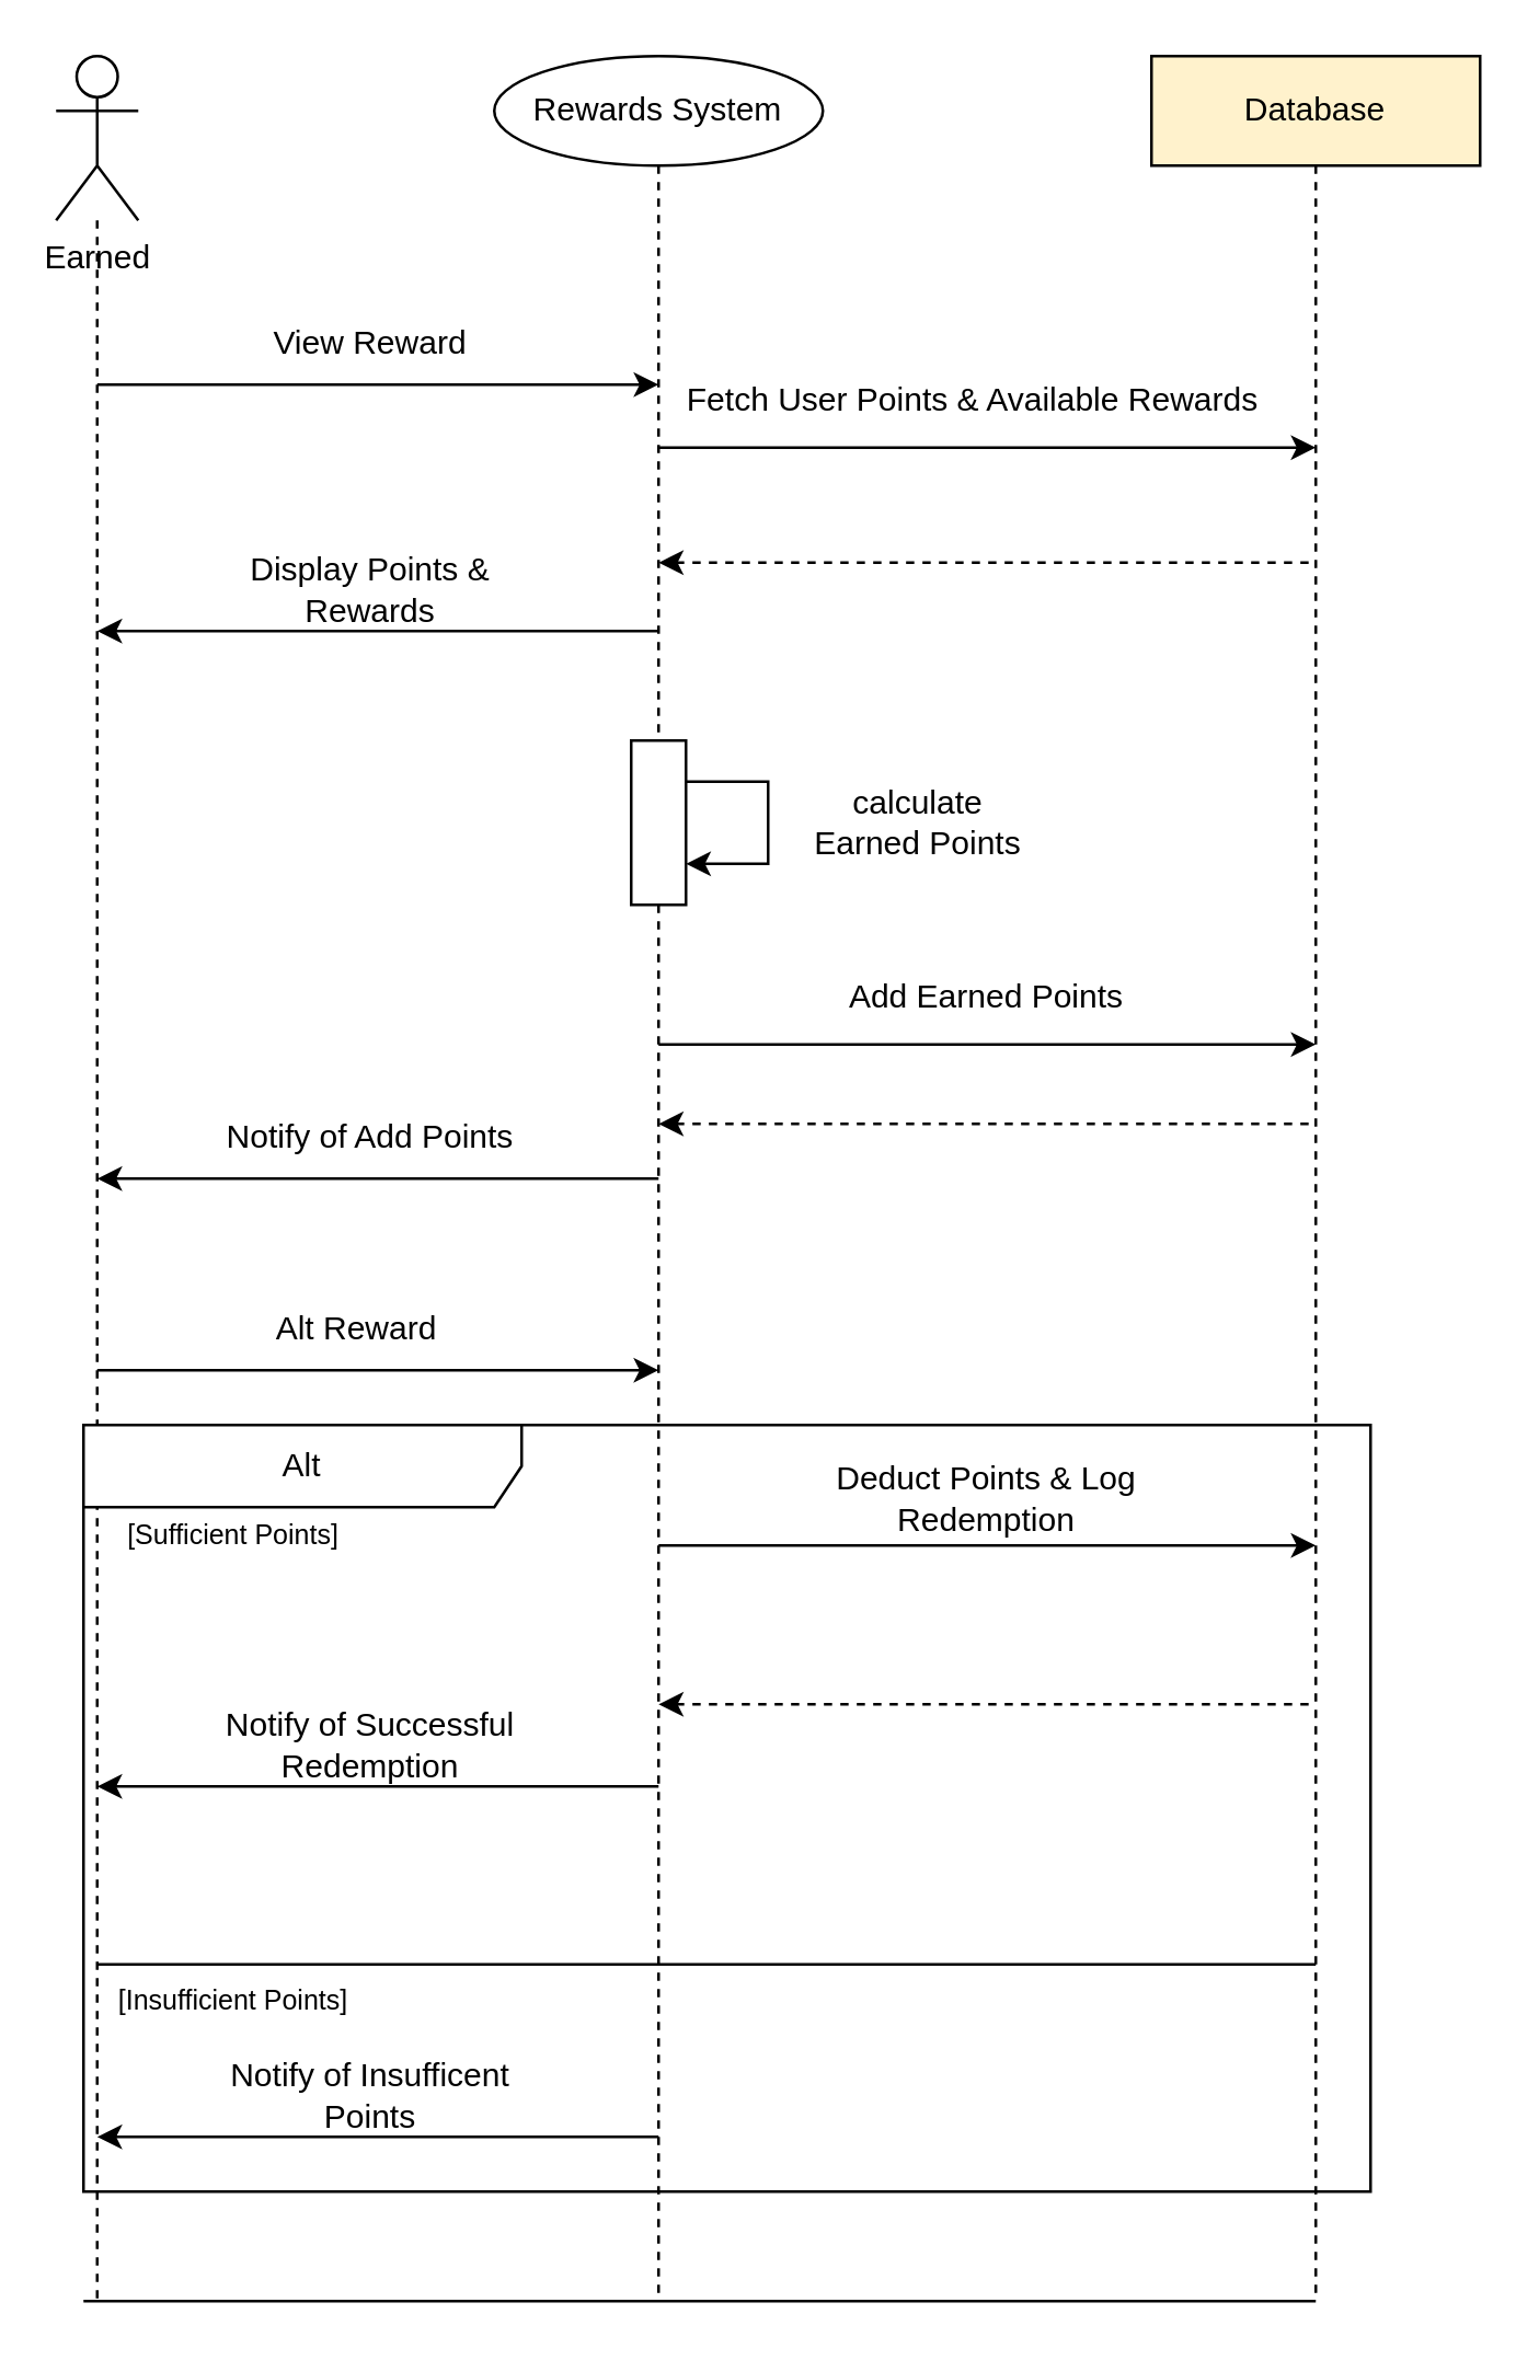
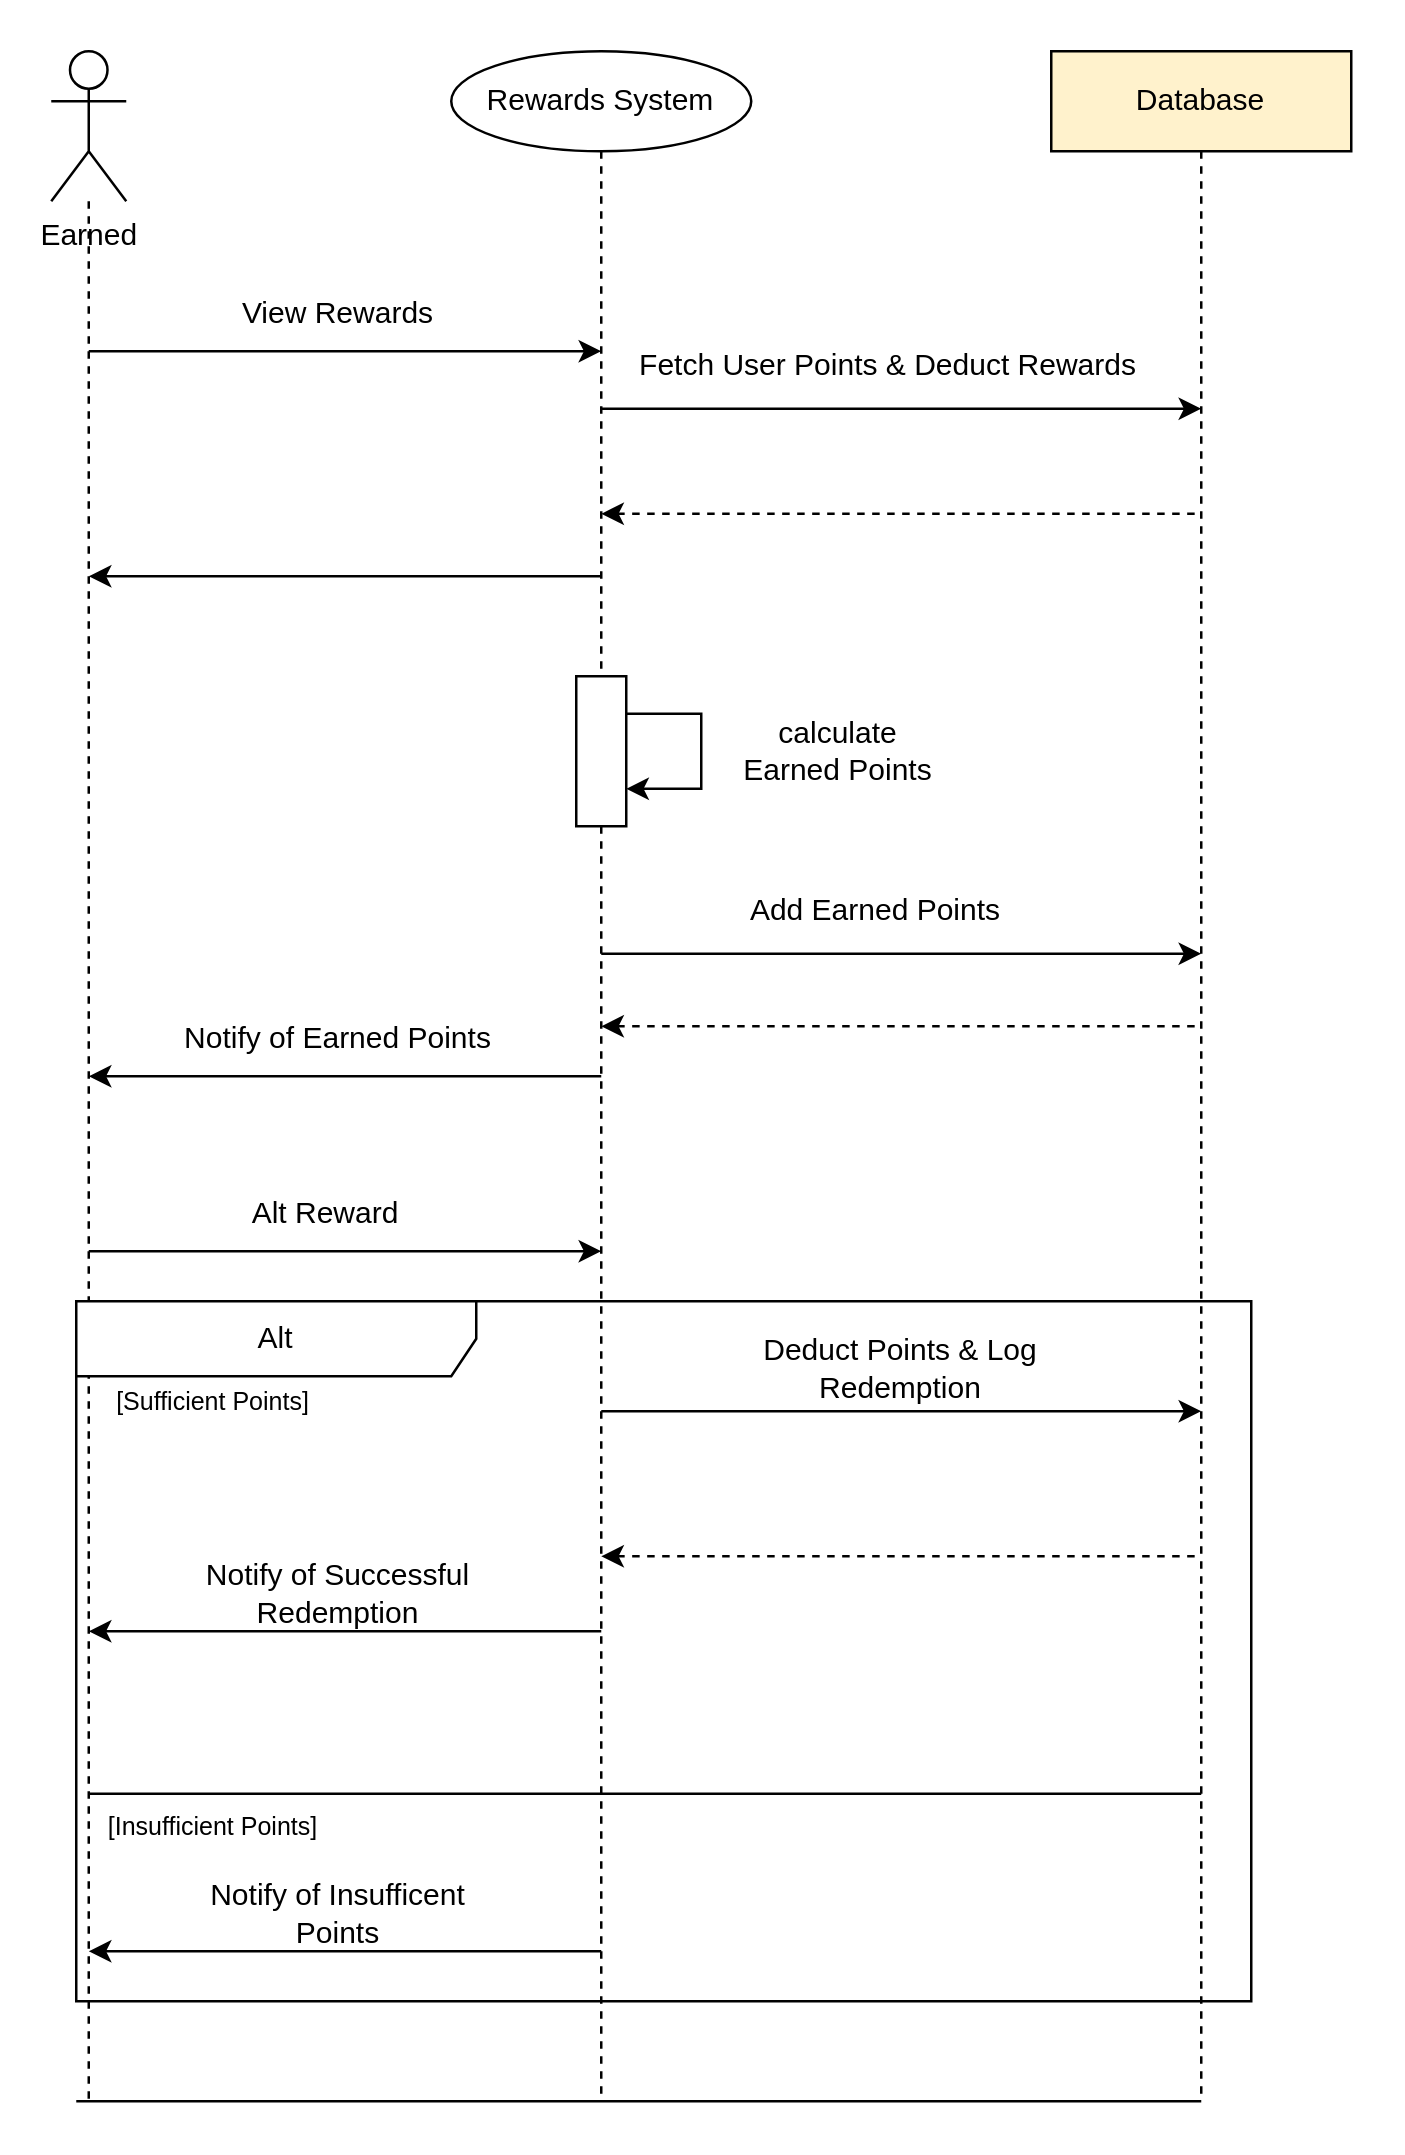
- <mxCell id="9" value="View Reward" style="text;html=1;strokeColor=none;fillColor=none;align=center;verticalAlign=middle;whiteSpace=wrap;rounded=0;" vertex="1" parent="1"><mxGeometry x="90" y="110" width="90" height="30" as="geometry" /></mxCell>
+ <mxCell id="9" value="View Rewards" style="text;html=1;strokeColor=none;fillColor=none;align=center;verticalAlign=middle;whiteSpace=wrap;rounded=0;" vertex="1" parent="1"><mxGeometry x="90" y="110" width="90" height="30" as="geometry" /></mxCell>
- <mxCell id="11" value="Fetch User Points &amp;amp; Available Rewards" style="text;html=1;strokeColor=none;fillColor=none;align=center;verticalAlign=middle;whiteSpace=wrap;rounded=0;" vertex="1" parent="1"><mxGeometry x="240" y="131" width="230" height="30" as="geometry" /></mxCell>
+ <mxCell id="11" value="Fetch User Points &amp;amp; Deduct Rewards" style="text;html=1;strokeColor=none;fillColor=none;align=center;verticalAlign=middle;whiteSpace=wrap;rounded=0;" vertex="1" parent="1"><mxGeometry x="240" y="131" width="230" height="30" as="geometry" /></mxCell>
- <mxCell id="13" value="Display Points &amp;amp; Rewards" style="text;html=1;strokeColor=none;fillColor=none;align=center;verticalAlign=middle;whiteSpace=wrap;rounded=0;" vertex="1" parent="1"><mxGeometry x="90" y="200" width="90" height="30" as="geometry" /></mxCell>
- <mxCell id="19" value="Add Earned Points" style="text;html=1;strokeColor=none;fillColor=none;align=center;verticalAlign=middle;whiteSpace=wrap;rounded=0;" vertex="1" parent="1"><mxGeometry x="300" y="349" width="120" height="30" as="geometry" /></mxCell>
+ <mxCell id="19" value="Add Earned Points" style="text;html=1;strokeColor=none;fillColor=none;align=center;verticalAlign=middle;whiteSpace=wrap;rounded=0;" vertex="1" parent="1"><mxGeometry x="290" y="349" width="120" height="30" as="geometry" /></mxCell>
- <mxCell id="23" value="Notify of Add Points" style="text;html=1;strokeColor=none;fillColor=none;align=center;verticalAlign=middle;whiteSpace=wrap;rounded=0;" vertex="1" parent="1"><mxGeometry x="70" y="400" width="130" height="30" as="geometry" /></mxCell>
+ <mxCell id="23" value="Notify of Earned Points" style="text;html=1;strokeColor=none;fillColor=none;align=center;verticalAlign=middle;whiteSpace=wrap;rounded=0;" vertex="1" parent="1"><mxGeometry x="70" y="400" width="130" height="30" as="geometry" /></mxCell>
